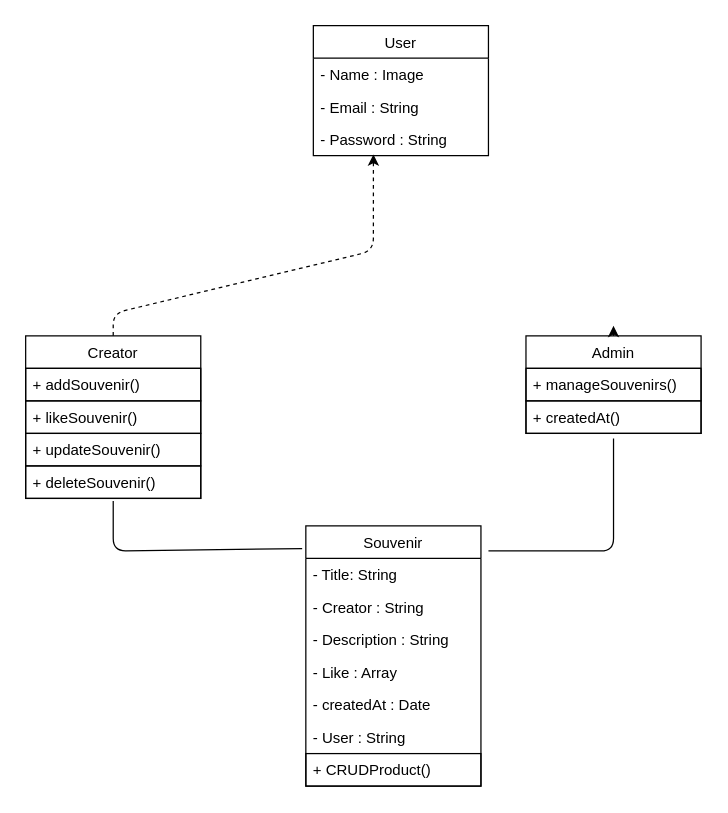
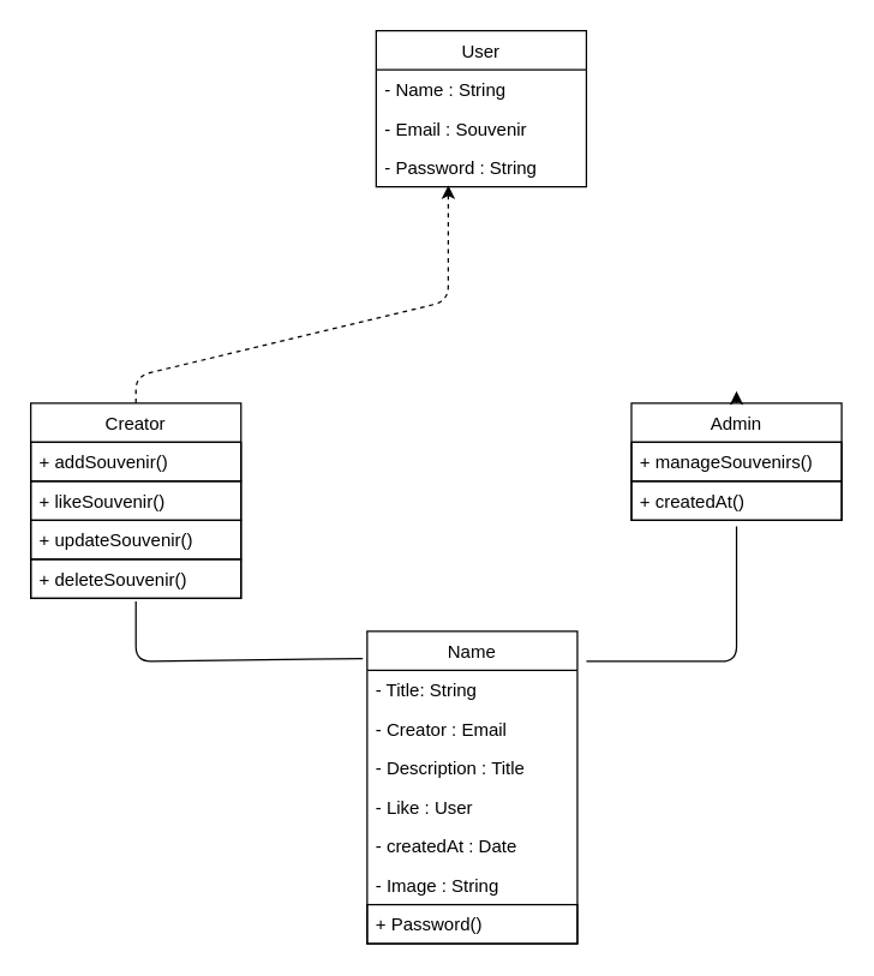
- <mxCell id="8" value="- Name : Image          &#10; " style="text;strokeColor=none;fillColor=none;align=left;verticalAlign=top;spacingLeft=4;spacingRight=4;overflow=hidden;rotatable=0;points=[[0,0.5],[1,0.5]];portConstraint=eastwest;" vertex="1" parent="7"><mxGeometry y="26" width="140" height="26" as="geometry" /></mxCell>
+ <mxCell id="8" value="- Name : String          &#10; " style="text;strokeColor=none;fillColor=none;align=left;verticalAlign=top;spacingLeft=4;spacingRight=4;overflow=hidden;rotatable=0;points=[[0,0.5],[1,0.5]];portConstraint=eastwest;" vertex="1" parent="7"><mxGeometry y="26" width="140" height="26" as="geometry" /></mxCell>
- <mxCell id="9" value="- Email : String    " style="text;strokeColor=none;fillColor=none;align=left;verticalAlign=top;spacingLeft=4;spacingRight=4;overflow=hidden;rotatable=0;points=[[0,0.5],[1,0.5]];portConstraint=eastwest;" vertex="1" parent="7"><mxGeometry y="52" width="140" height="26" as="geometry" /></mxCell>
+ <mxCell id="9" value="- Email : Souvenir    " style="text;strokeColor=none;fillColor=none;align=left;verticalAlign=top;spacingLeft=4;spacingRight=4;overflow=hidden;rotatable=0;points=[[0,0.5],[1,0.5]];portConstraint=eastwest;" vertex="1" parent="7"><mxGeometry y="52" width="140" height="26" as="geometry" /></mxCell>
- <mxCell id="16" value="Souvenir" style="swimlane;fontStyle=0;childLayout=stackLayout;horizontal=1;startSize=26;fillColor=none;horizontalStack=0;resizeParent=1;resizeParentMax=0;resizeLast=0;collapsible=1;marginBottom=0;" vertex="1" parent="1"><mxGeometry x="244" y="420" width="140" height="208" as="geometry"><mxRectangle x="90" y="80" width="60" height="26" as="alternateBounds" /></mxGeometry></mxCell>
+ <mxCell id="16" value="Name" style="swimlane;fontStyle=0;childLayout=stackLayout;horizontal=1;startSize=26;fillColor=none;horizontalStack=0;resizeParent=1;resizeParentMax=0;resizeLast=0;collapsible=1;marginBottom=0;" vertex="1" parent="1"><mxGeometry x="244" y="420" width="140" height="208" as="geometry"><mxRectangle x="90" y="80" width="60" height="26" as="alternateBounds" /></mxGeometry></mxCell>
- <mxCell id="18" value="- Creator : String    " style="text;strokeColor=none;fillColor=none;align=left;verticalAlign=top;spacingLeft=4;spacingRight=4;overflow=hidden;rotatable=0;points=[[0,0.5],[1,0.5]];portConstraint=eastwest;" vertex="1" parent="16"><mxGeometry y="52" width="140" height="26" as="geometry" /></mxCell>
+ <mxCell id="18" value="- Creator : Email    " style="text;strokeColor=none;fillColor=none;align=left;verticalAlign=top;spacingLeft=4;spacingRight=4;overflow=hidden;rotatable=0;points=[[0,0.5],[1,0.5]];portConstraint=eastwest;" vertex="1" parent="16"><mxGeometry y="52" width="140" height="26" as="geometry" /></mxCell>
- <mxCell id="19" value="- Description : String    " style="text;strokeColor=none;fillColor=none;align=left;verticalAlign=top;spacingLeft=4;spacingRight=4;overflow=hidden;rotatable=0;points=[[0,0.5],[1,0.5]];portConstraint=eastwest;" vertex="1" parent="16"><mxGeometry y="78" width="140" height="26" as="geometry" /></mxCell>
+ <mxCell id="19" value="- Description : Title    " style="text;strokeColor=none;fillColor=none;align=left;verticalAlign=top;spacingLeft=4;spacingRight=4;overflow=hidden;rotatable=0;points=[[0,0.5],[1,0.5]];portConstraint=eastwest;" vertex="1" parent="16"><mxGeometry y="78" width="140" height="26" as="geometry" /></mxCell>
- <mxCell id="20" value="- Like : Array" style="text;strokeColor=none;fillColor=none;align=left;verticalAlign=top;spacingLeft=4;spacingRight=4;overflow=hidden;rotatable=0;points=[[0,0.5],[1,0.5]];portConstraint=eastwest;" vertex="1" parent="16"><mxGeometry y="104" width="140" height="26" as="geometry" /></mxCell>
+ <mxCell id="20" value="- Like : User" style="text;strokeColor=none;fillColor=none;align=left;verticalAlign=top;spacingLeft=4;spacingRight=4;overflow=hidden;rotatable=0;points=[[0,0.5],[1,0.5]];portConstraint=eastwest;" vertex="1" parent="16"><mxGeometry y="104" width="140" height="26" as="geometry" /></mxCell>
- <mxCell id="22" value="- User : String    " style="text;strokeColor=none;fillColor=none;align=left;verticalAlign=top;spacingLeft=4;spacingRight=4;overflow=hidden;rotatable=0;points=[[0,0.5],[1,0.5]];portConstraint=eastwest;" vertex="1" parent="16"><mxGeometry y="156" width="140" height="26" as="geometry" /></mxCell>
+ <mxCell id="22" value="- Image : String    " style="text;strokeColor=none;fillColor=none;align=left;verticalAlign=top;spacingLeft=4;spacingRight=4;overflow=hidden;rotatable=0;points=[[0,0.5],[1,0.5]];portConstraint=eastwest;" vertex="1" parent="16"><mxGeometry y="156" width="140" height="26" as="geometry" /></mxCell>
- <mxCell id="23" value="+ CRUDProduct()" style="text;strokeColor=default;fillColor=none;align=left;verticalAlign=top;spacingLeft=4;spacingRight=4;overflow=hidden;rotatable=0;points=[[0,0.5],[1,0.5]];portConstraint=eastwest;" vertex="1" parent="16"><mxGeometry y="182" width="140" height="26" as="geometry" /></mxCell>
+ <mxCell id="23" value="+ Password()" style="text;strokeColor=default;fillColor=none;align=left;verticalAlign=top;spacingLeft=4;spacingRight=4;overflow=hidden;rotatable=0;points=[[0,0.5],[1,0.5]];portConstraint=eastwest;" vertex="1" parent="16"><mxGeometry y="182" width="140" height="26" as="geometry" /></mxCell>
